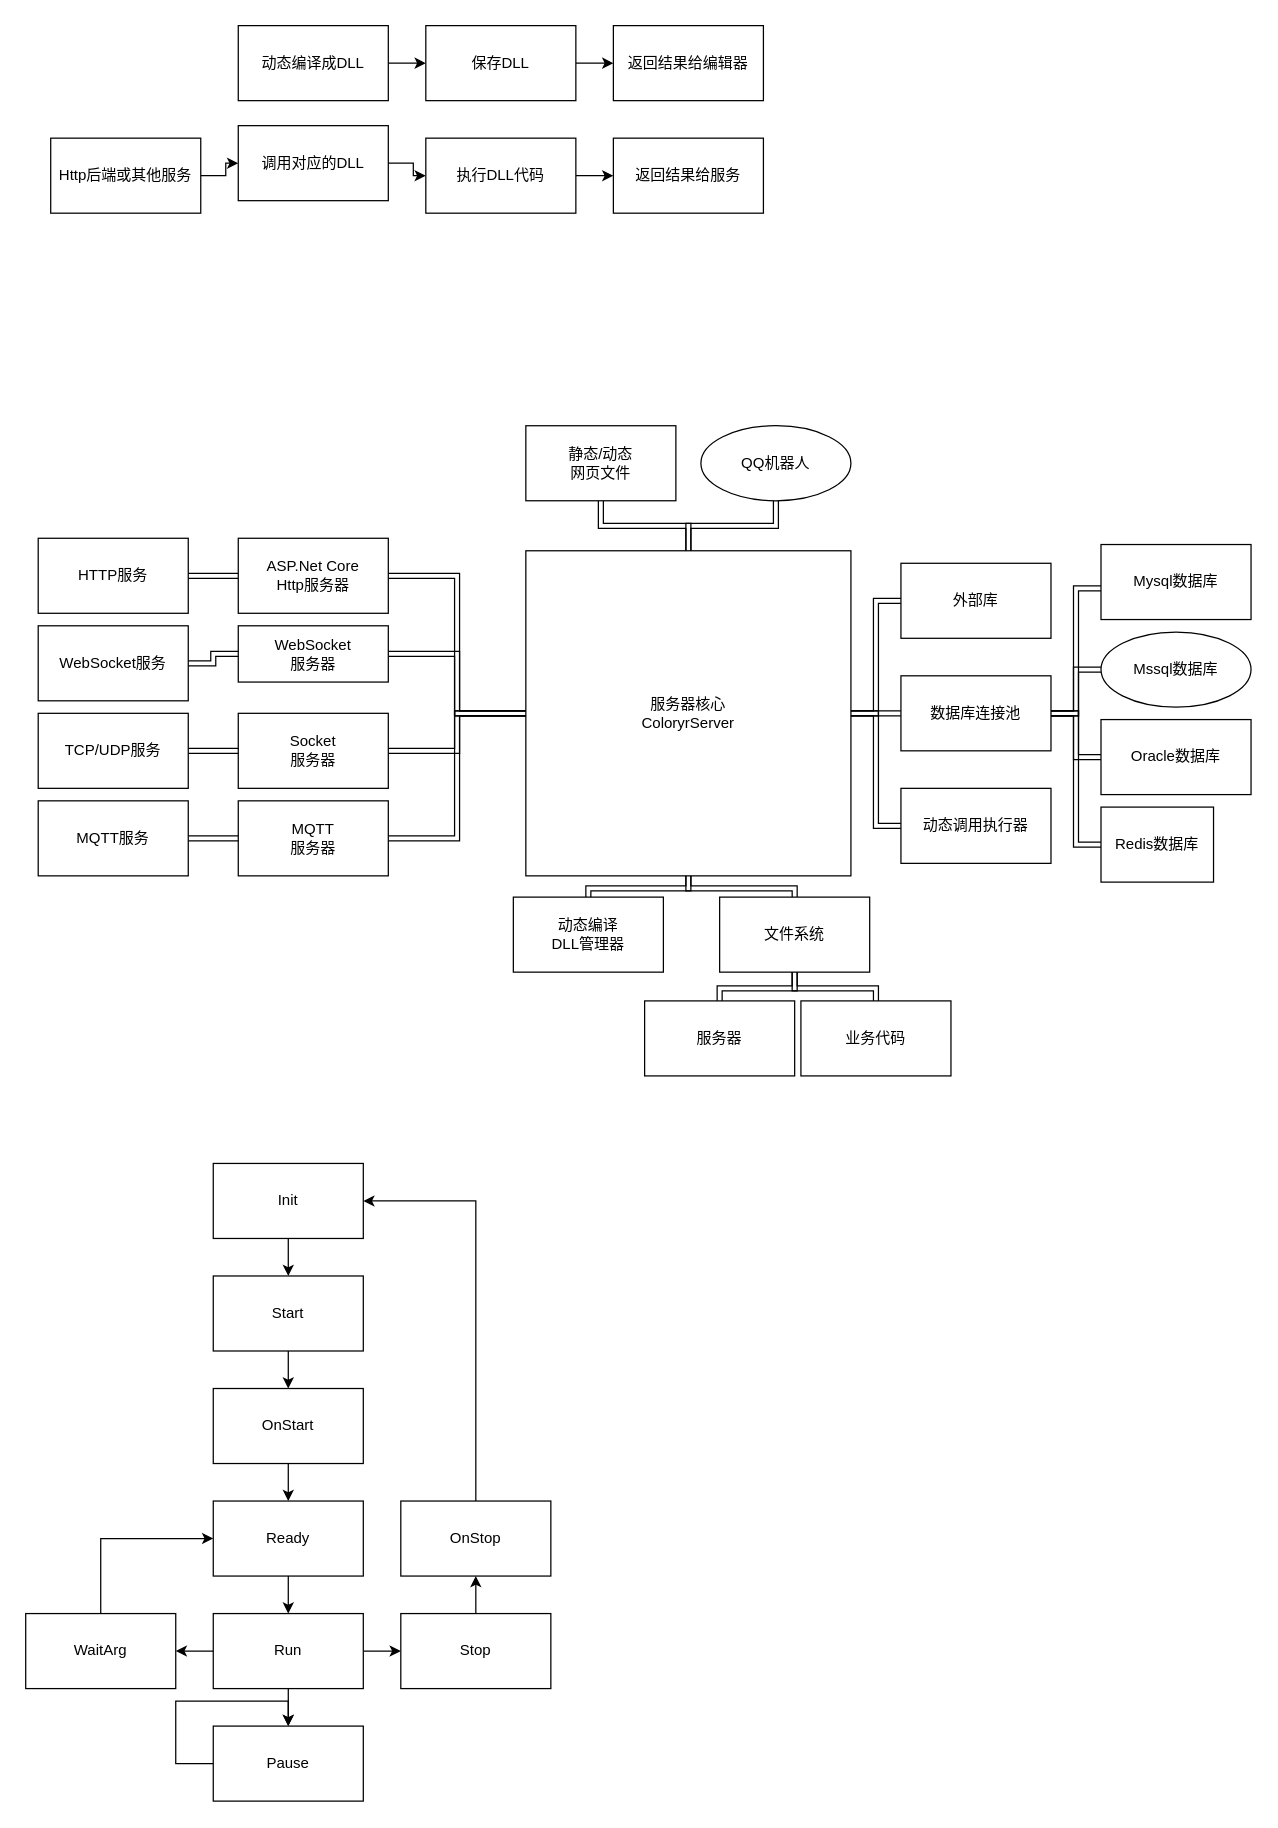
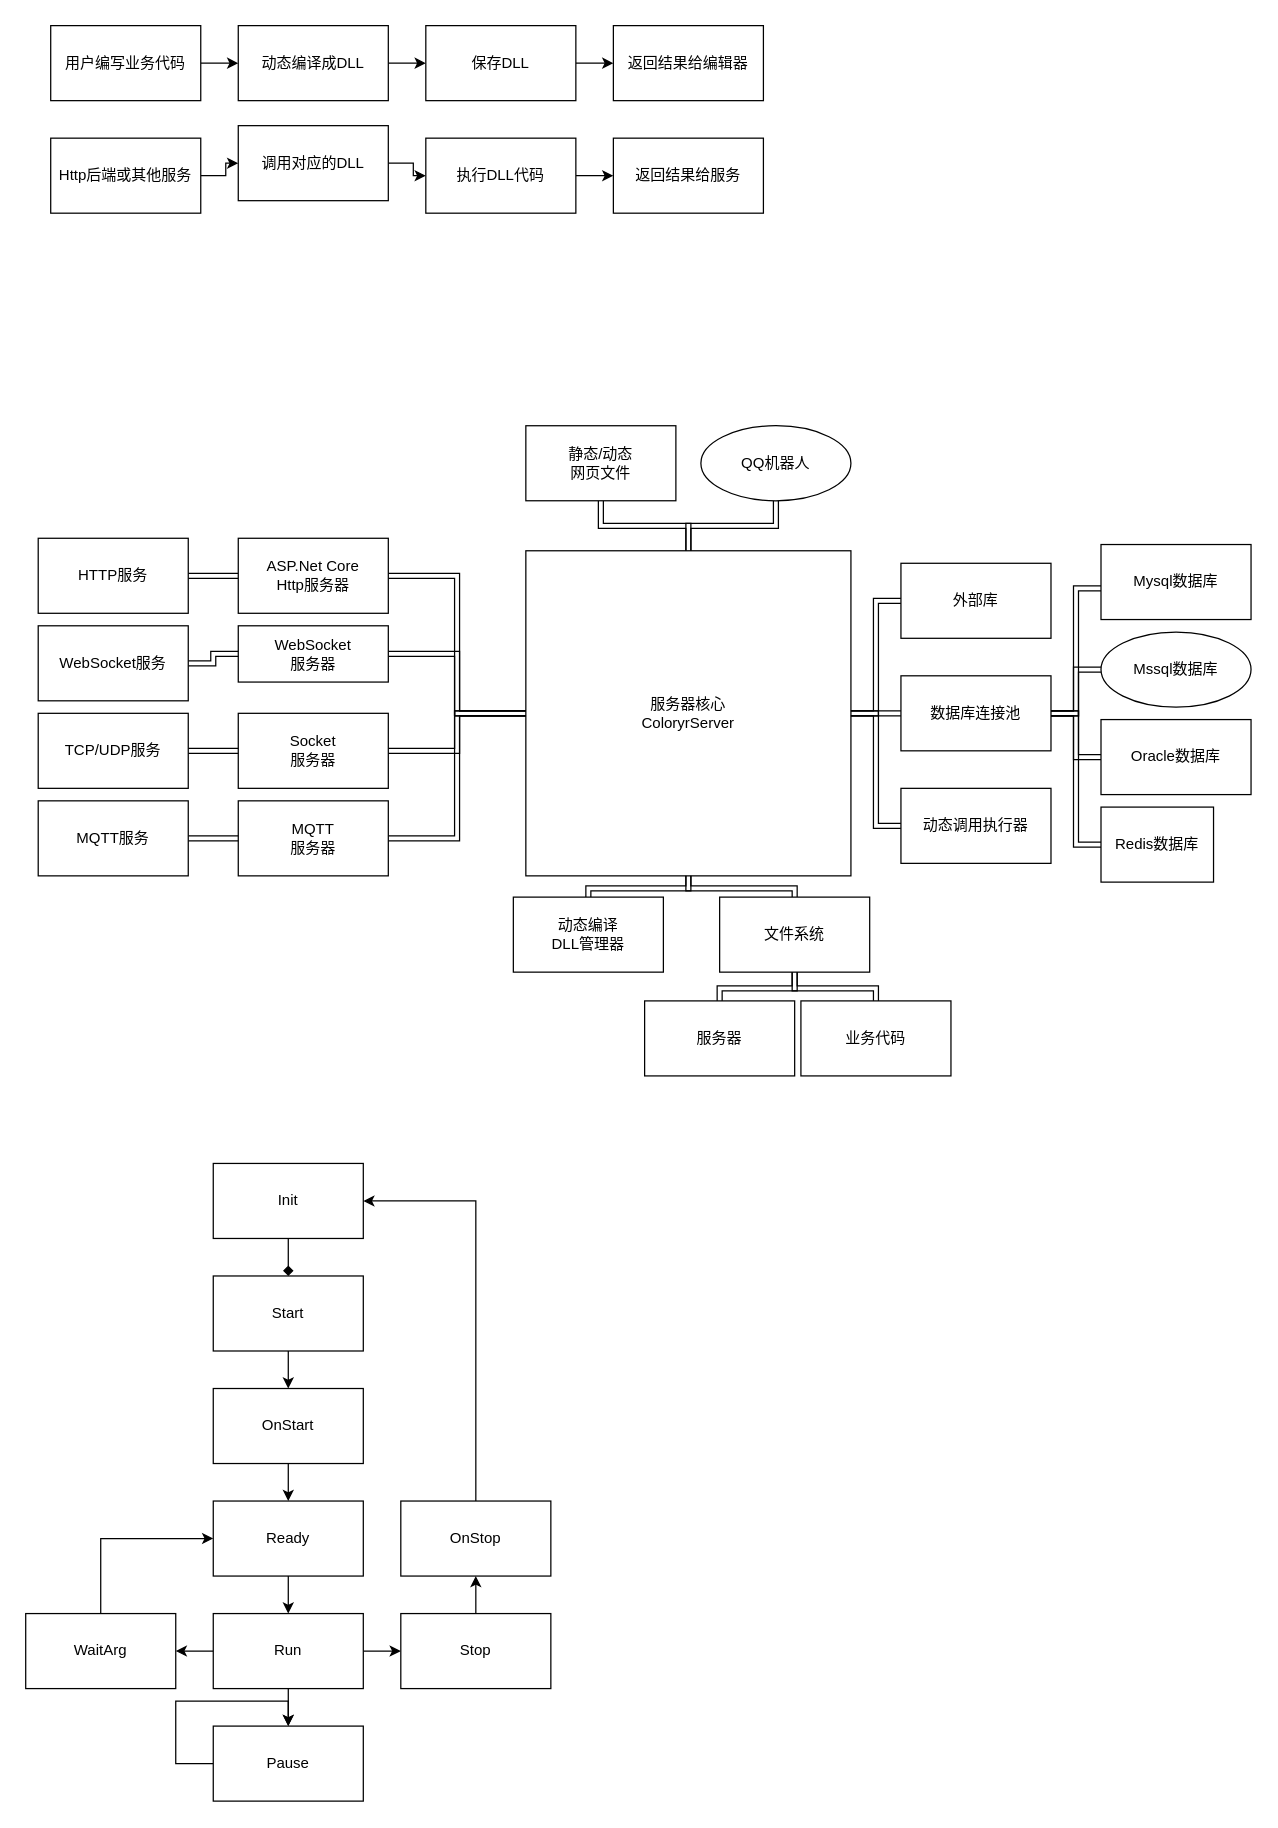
+ <mxCell id="46" value="用户编写业务代码" style="rounded=0;whiteSpace=wrap;html=1;" parent="1" vertex="1"><mxGeometry x="40" y="20" width="120" height="60" as="geometry" /></mxCell>
+ <mxCell id="45" value="" style="edgeStyle=orthogonalEdgeStyle;rounded=0;orthogonalLoop=1;jettySize=auto;html=1;" parent="1" source="46" target="48" edge="1"><mxGeometry relative="1" as="geometry" /></mxCell>
- <mxCell id="59" value="" style="edgeStyle=orthogonalEdgeStyle;rounded=0;orthogonalLoop=1;jettySize=auto;html=1;" edge="1" parent="1" source="60" target="62"><mxGeometry relative="1" as="geometry" /></mxCell>
+ <mxCell id="59" value="" style="edgeStyle=orthogonalEdgeStyle;rounded=0;orthogonalLoop=1;jettySize=auto;html=1;endArrow=diamond;" edge="1" parent="1" source="60" target="62"><mxGeometry relative="1" as="geometry" /></mxCell>
